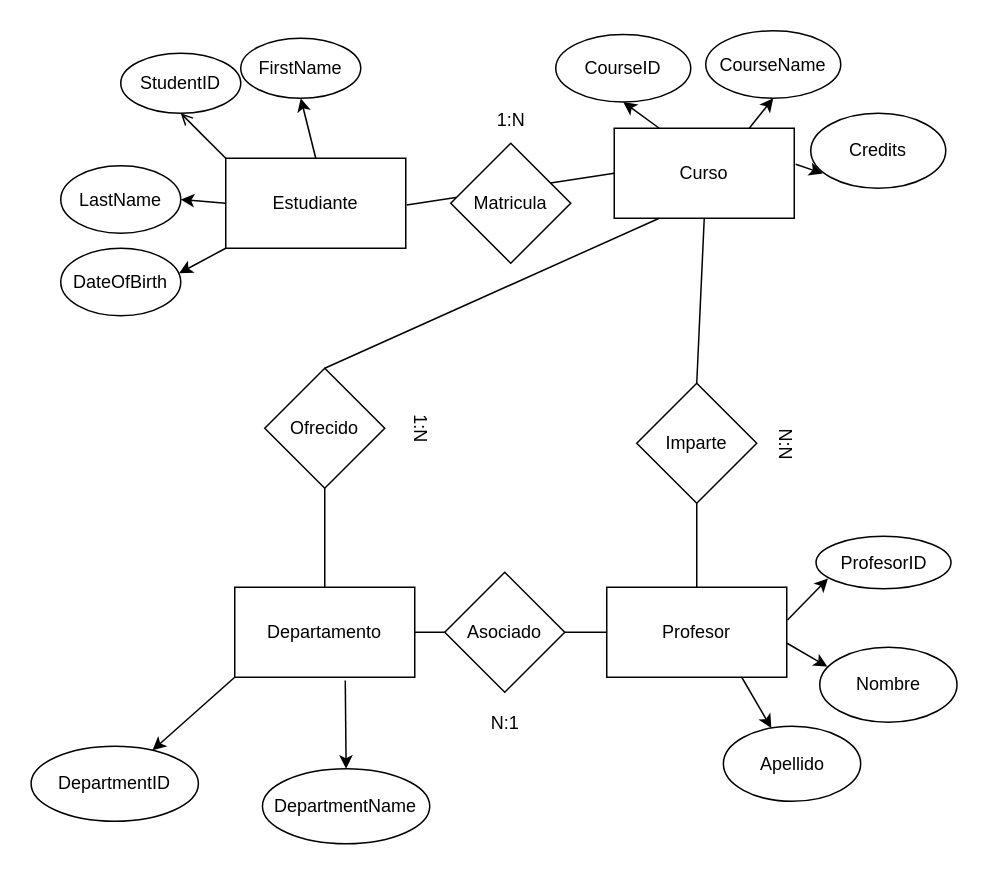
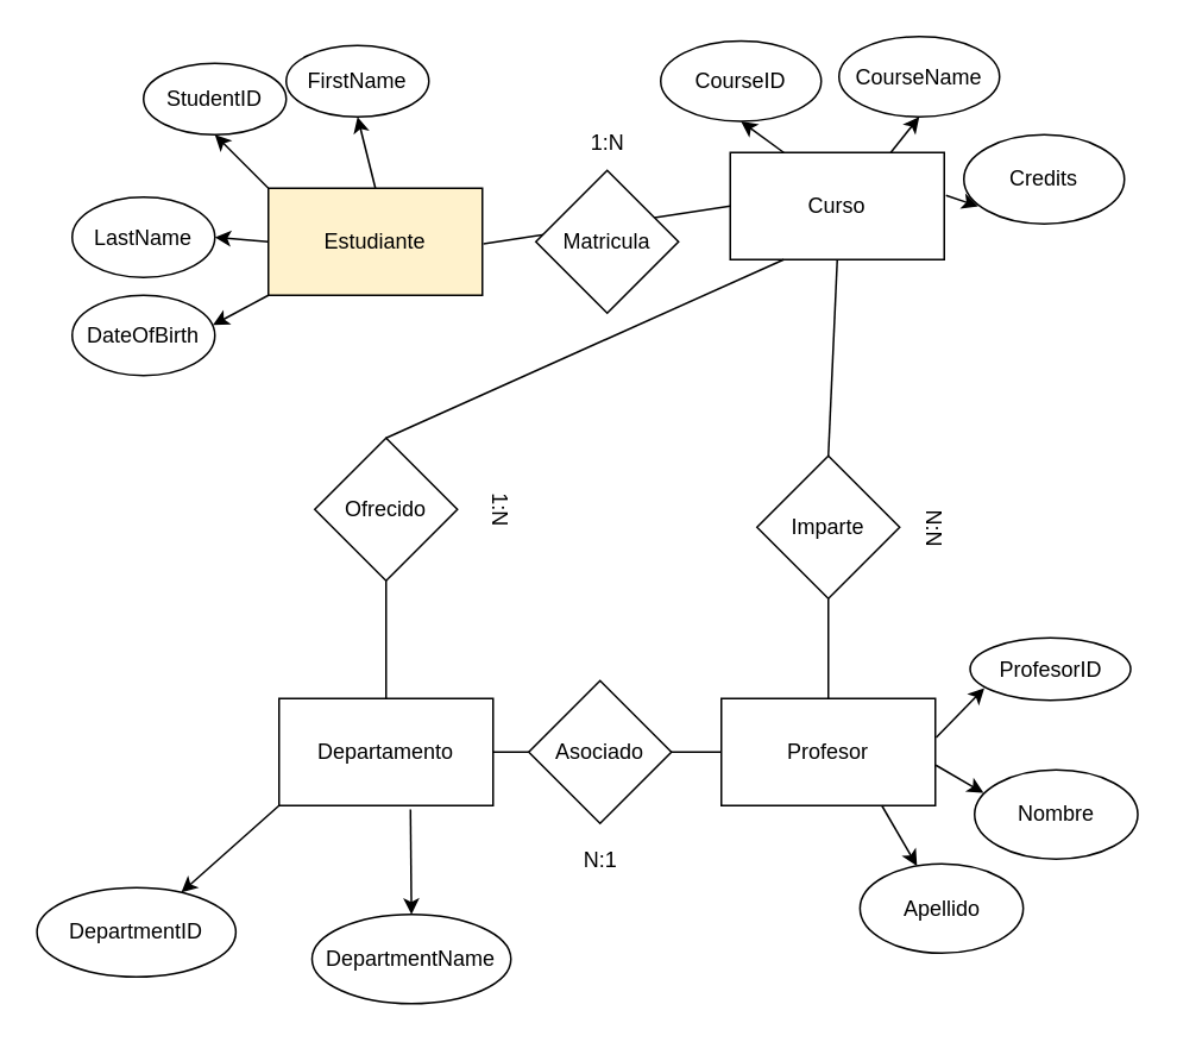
- <mxCell id="2" style="edgeStyle=none;html=1;exitX=0;exitY=0;exitDx=0;exitDy=0;entryX=0.5;entryY=1;entryDx=0;entryDy=0;endArrow=open;" edge="1" parent="1" source="3" target="14"><mxGeometry relative="1" as="geometry" /></mxCell>
+ <mxCell id="2" style="edgeStyle=none;html=1;exitX=0;exitY=0;exitDx=0;exitDy=0;entryX=0.5;entryY=1;entryDx=0;entryDy=0;" edge="1" parent="1" source="3" target="14"><mxGeometry relative="1" as="geometry" /></mxCell>
- <mxCell id="3" value="Estudiante" style="rounded=0;whiteSpace=wrap;html=1;" vertex="1" parent="1"><mxGeometry x="150" y="105" width="120" height="60" as="geometry" /></mxCell>
+ <mxCell id="3" value="Estudiante" style="rounded=0;whiteSpace=wrap;html=1;fillColor=#fff2cc;" vertex="1" parent="1"><mxGeometry x="150" y="105" width="120" height="60" as="geometry" /></mxCell>
